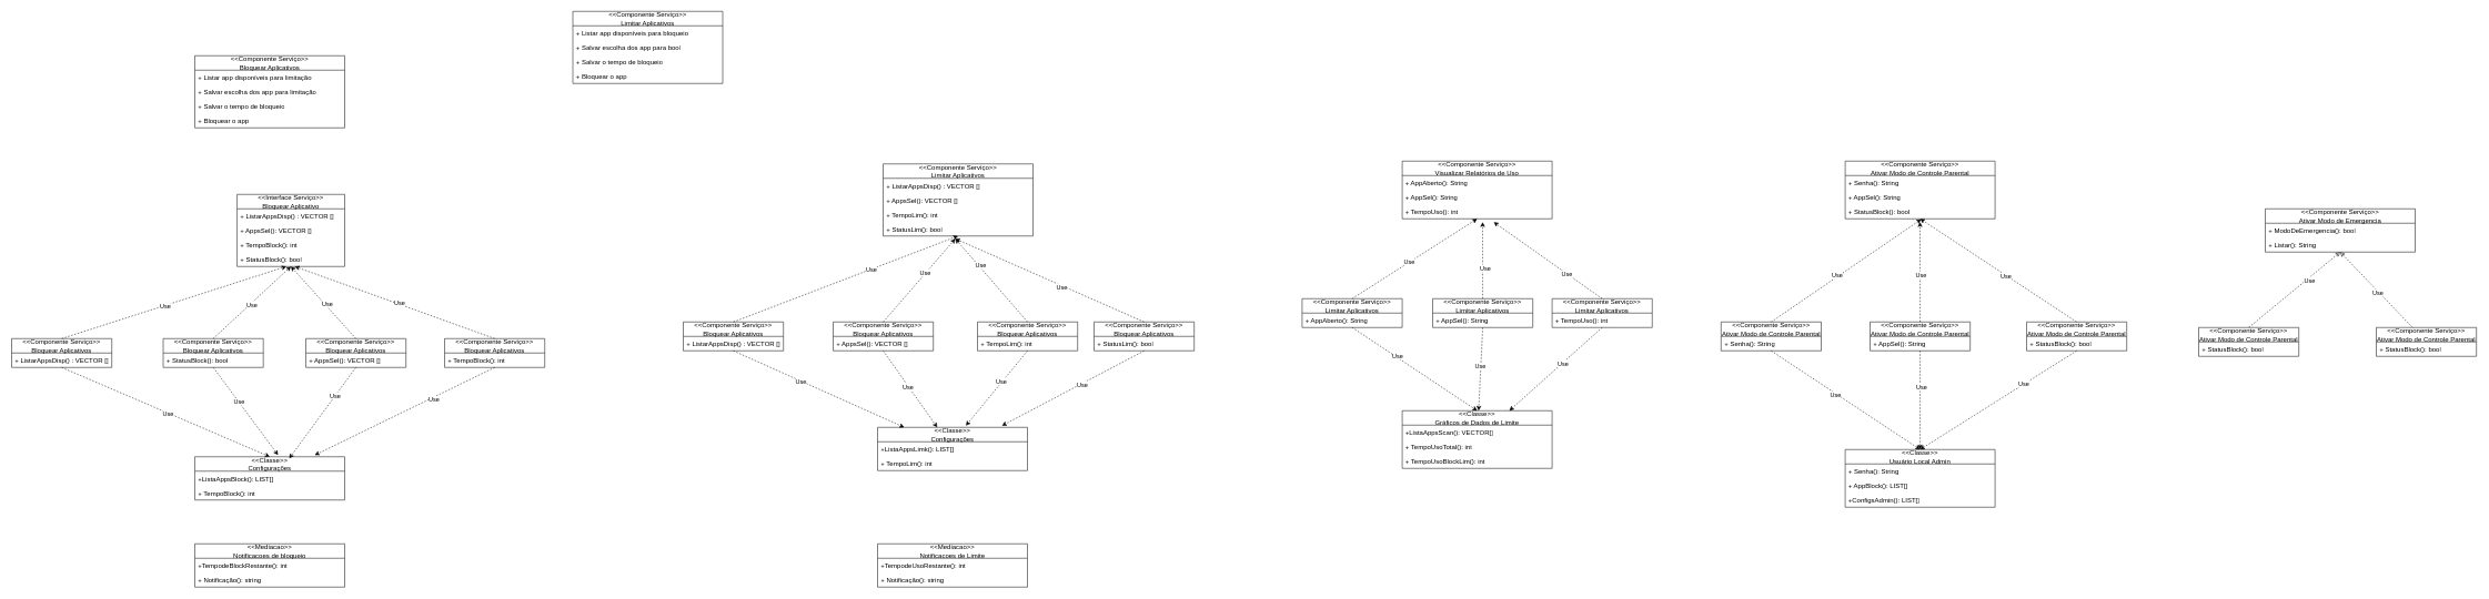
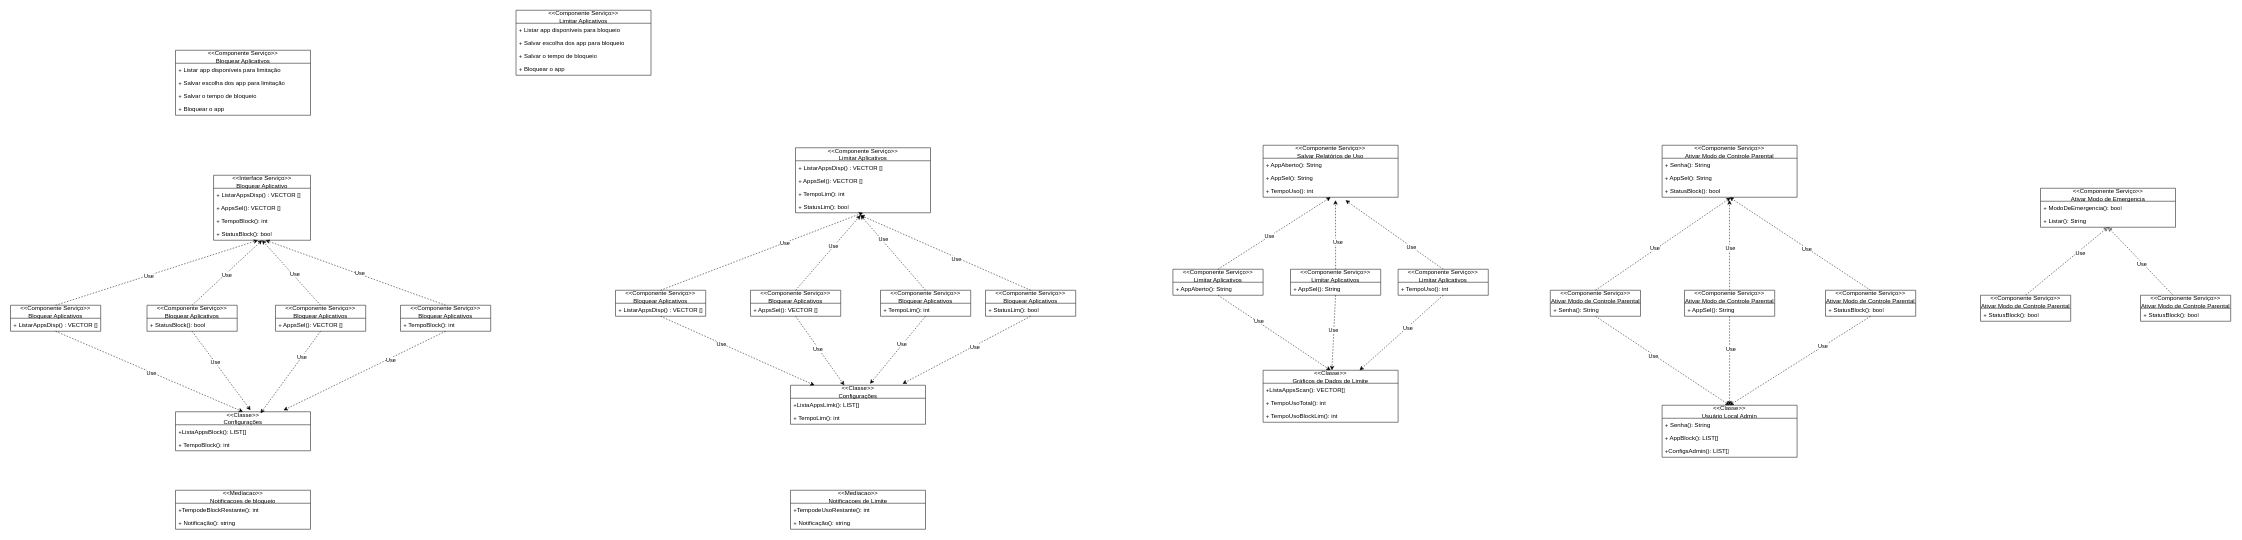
- <mxCell id="14" value="+ Salvar escolha dos app para bool" style="text;strokeColor=none;fillColor=none;align=left;verticalAlign=top;spacingLeft=4;spacingRight=4;overflow=hidden;rotatable=0;points=[[0,0.5],[1,0.5]];portConstraint=eastwest;whiteSpace=wrap;html=1;" parent="12" vertex="1"><mxGeometry y="52" width="270" height="26" as="geometry" /></mxCell>
+ <mxCell id="14" value="+ Salvar escolha dos app para bloqueio" style="text;strokeColor=none;fillColor=none;align=left;verticalAlign=top;spacingLeft=4;spacingRight=4;overflow=hidden;rotatable=0;points=[[0,0.5],[1,0.5]];portConstraint=eastwest;whiteSpace=wrap;html=1;" parent="12" vertex="1"><mxGeometry y="52" width="270" height="26" as="geometry" /></mxCell>
- <mxCell id="17" value="&amp;lt;&amp;lt;Componente Serviço&amp;gt;&amp;gt;&lt;div&gt;Visualizar Relatórios de Uso&lt;/div&gt;" style="swimlane;fontStyle=0;childLayout=stackLayout;horizontal=1;startSize=26;fillColor=none;horizontalStack=0;resizeParent=1;resizeParentMax=0;resizeLast=0;collapsible=1;marginBottom=0;whiteSpace=wrap;html=1;" parent="1" vertex="1"><mxGeometry x="2525.19" y="290" width="270" height="104" as="geometry" /></mxCell>
+ <mxCell id="17" value="&amp;lt;&amp;lt;Componente Serviço&amp;gt;&amp;gt;&lt;div&gt;Salvar Relatórios de Uso&lt;/div&gt;" style="swimlane;fontStyle=0;childLayout=stackLayout;horizontal=1;startSize=26;fillColor=none;horizontalStack=0;resizeParent=1;resizeParentMax=0;resizeLast=0;collapsible=1;marginBottom=0;whiteSpace=wrap;html=1;" parent="1" vertex="1"><mxGeometry x="2525.19" y="290" width="270" height="104" as="geometry" /></mxCell>
